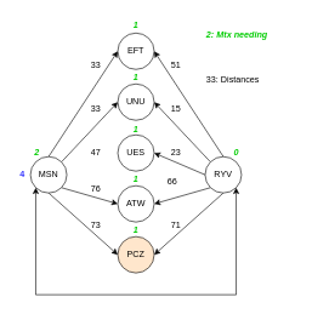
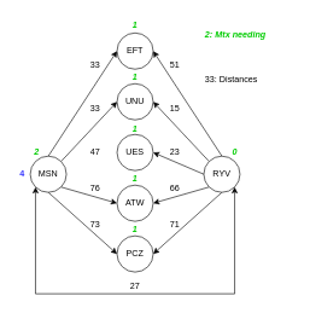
- <mxCell id="21" value="66" style="text;html=1;strokeColor=none;fillColor=none;align=center;verticalAlign=middle;whiteSpace=wrap;rounded=0;" parent="1" vertex="1"><mxGeometry x="226" y="235" width="20" height="30" as="geometry" /></mxCell>
+ <mxCell id="21" value="66" style="text;html=1;strokeColor=none;fillColor=none;align=center;verticalAlign=middle;whiteSpace=wrap;rounded=0;" parent="1" vertex="1"><mxGeometry x="231" y="245" width="20" height="30" as="geometry" /></mxCell>
- <mxCell id="17" value="PCZ" style="ellipse;whiteSpace=wrap;html=1;aspect=fixed;fillColor=#ffe6cc;" parent="1" vertex="1"><mxGeometry x="161" y="325" width="50" height="50" as="geometry" /></mxCell>
+ <mxCell id="17" value="PCZ" style="ellipse;whiteSpace=wrap;html=1;aspect=fixed;" parent="1" vertex="1"><mxGeometry x="161" y="325" width="50" height="50" as="geometry" /></mxCell>
+ <mxCell id="39" value="27" style="text;html=1;strokeColor=none;fillColor=none;align=center;verticalAlign=middle;whiteSpace=wrap;rounded=0;" parent="1" vertex="1"><mxGeometry x="176" y="380" width="20" height="30" as="geometry" /></mxCell>
